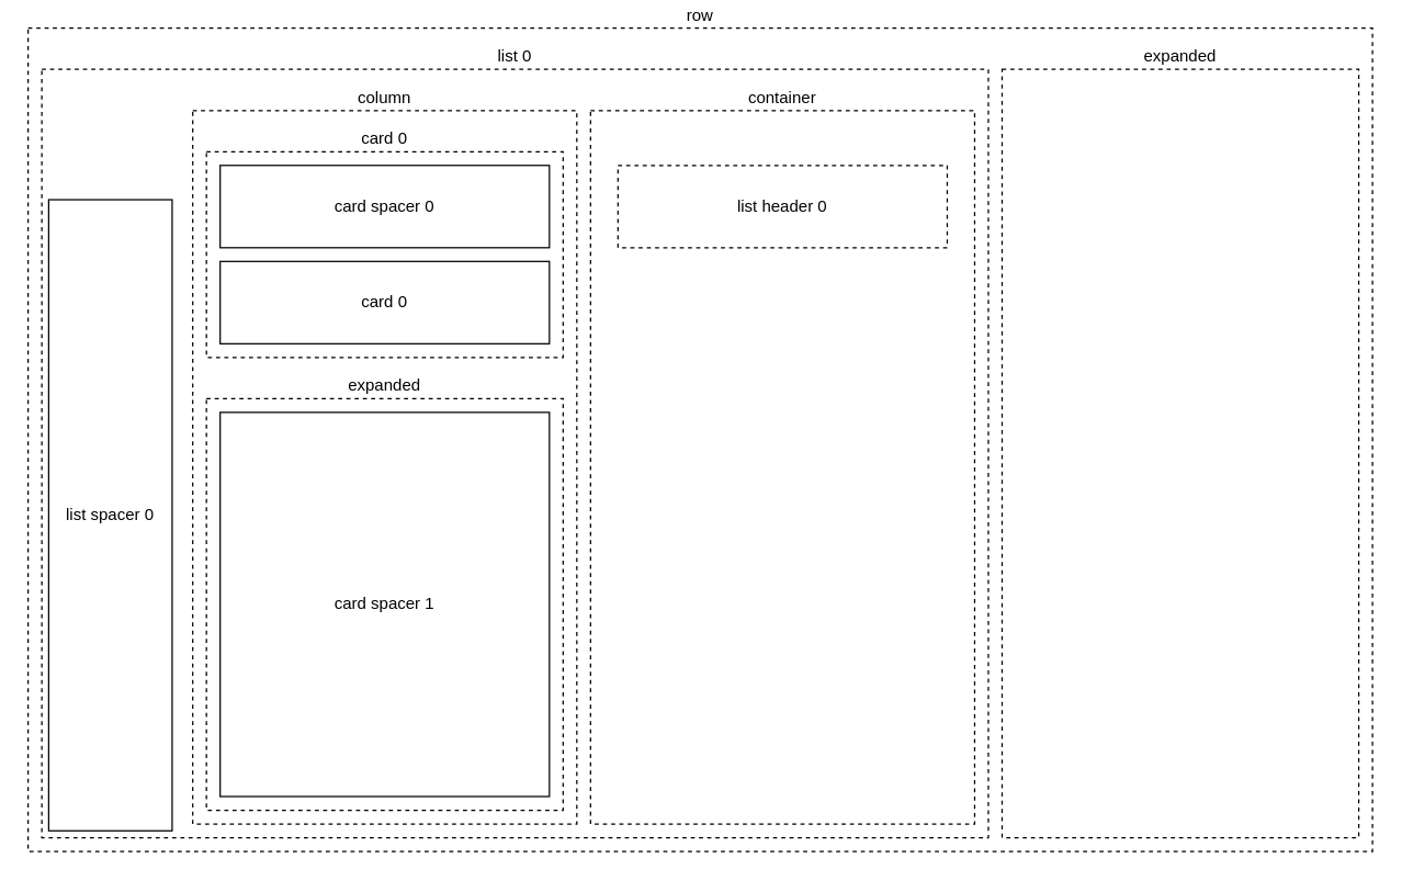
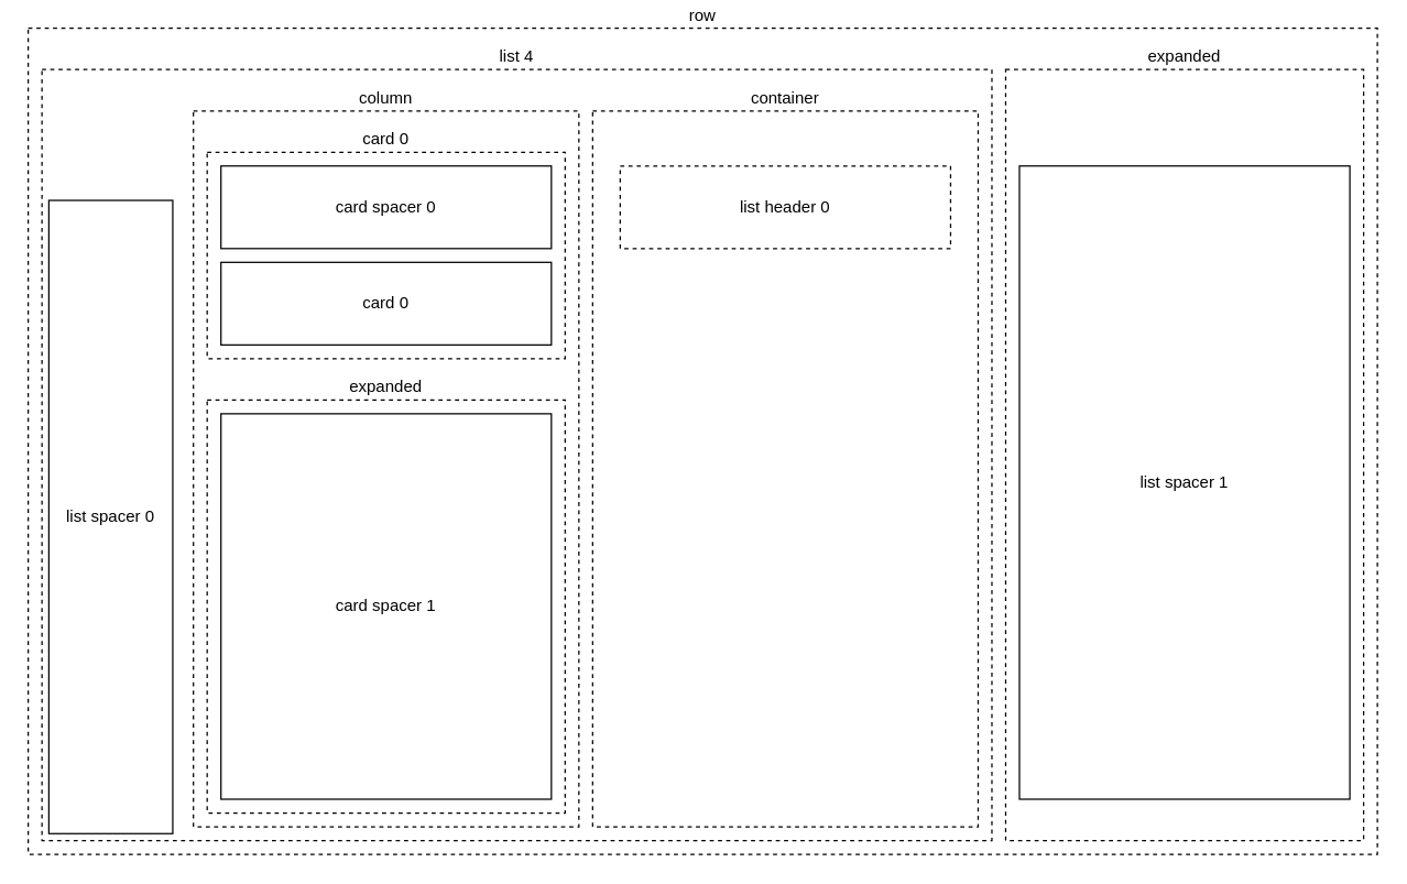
- <mxCell id="3" value="list 0" style="rounded=0;whiteSpace=wrap;html=1;dashed=1;align=center;labelPosition=center;verticalLabelPosition=top;verticalAlign=bottom;" parent="1" vertex="1"><mxGeometry x="30" y="50" width="690" height="560" as="geometry" /></mxCell>
+ <mxCell id="3" value="list 4" style="rounded=0;whiteSpace=wrap;html=1;dashed=1;align=center;labelPosition=center;verticalLabelPosition=top;verticalAlign=bottom;" parent="1" vertex="1"><mxGeometry x="30" y="50" width="690" height="560" as="geometry" /></mxCell>
+ <mxCell id="14" value="list spacer 1" style="rounded=0;whiteSpace=wrap;html=1;" vertex="1" parent="1"><mxGeometry x="740" y="120" width="240" height="460" as="geometry" /></mxCell>
